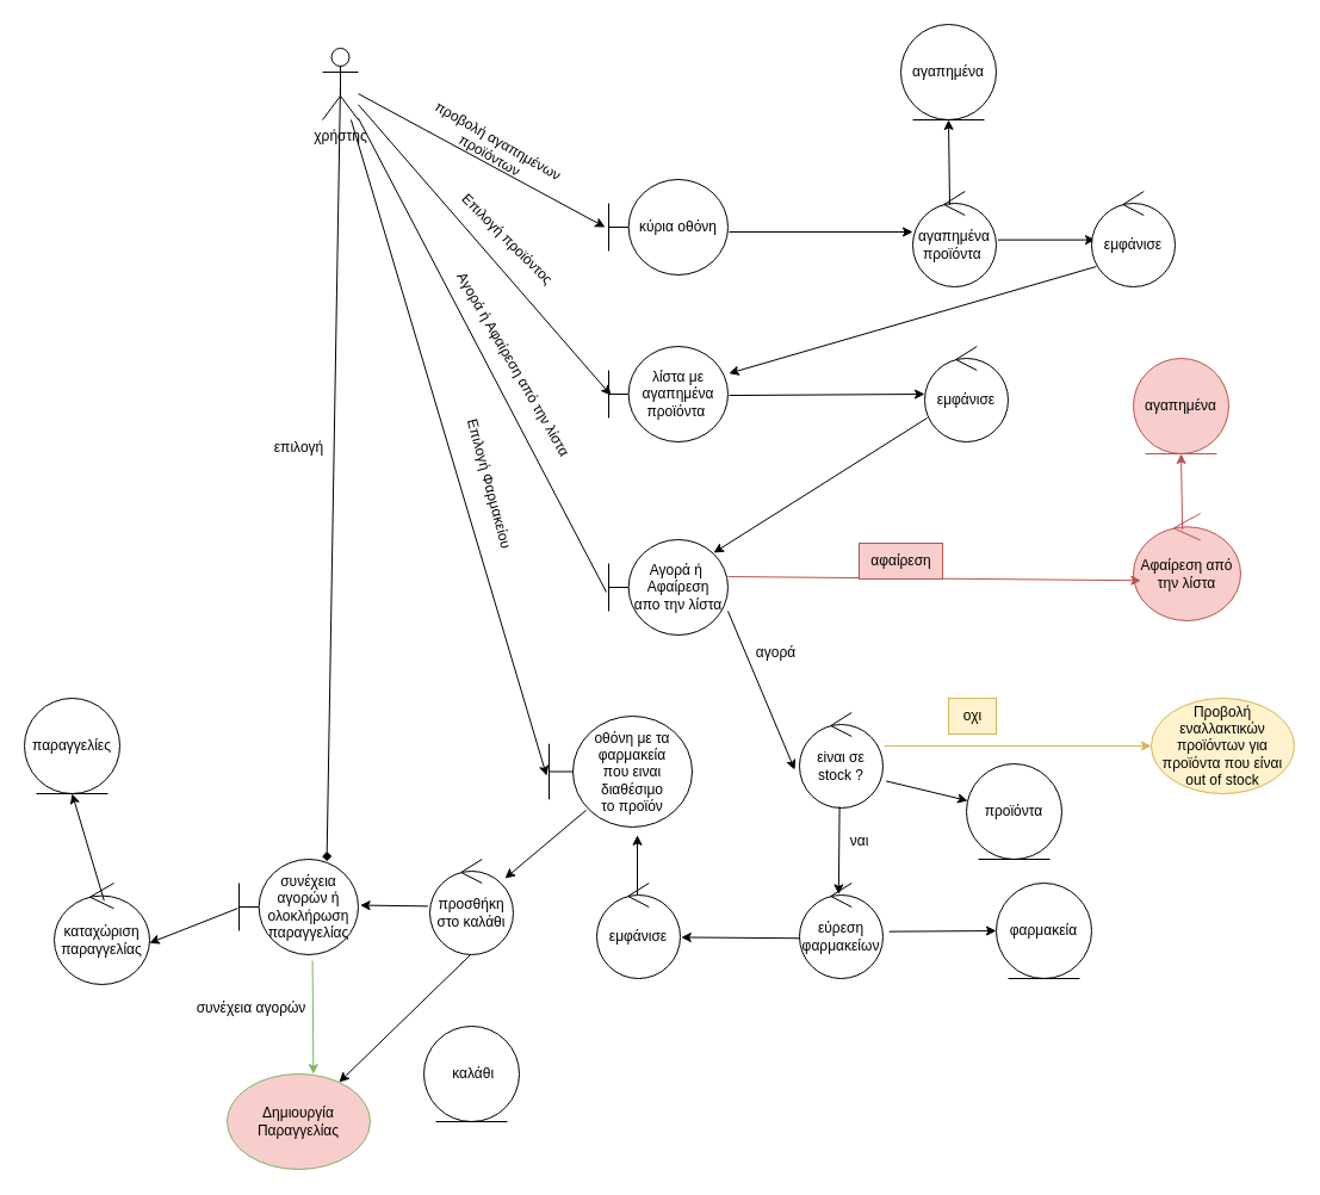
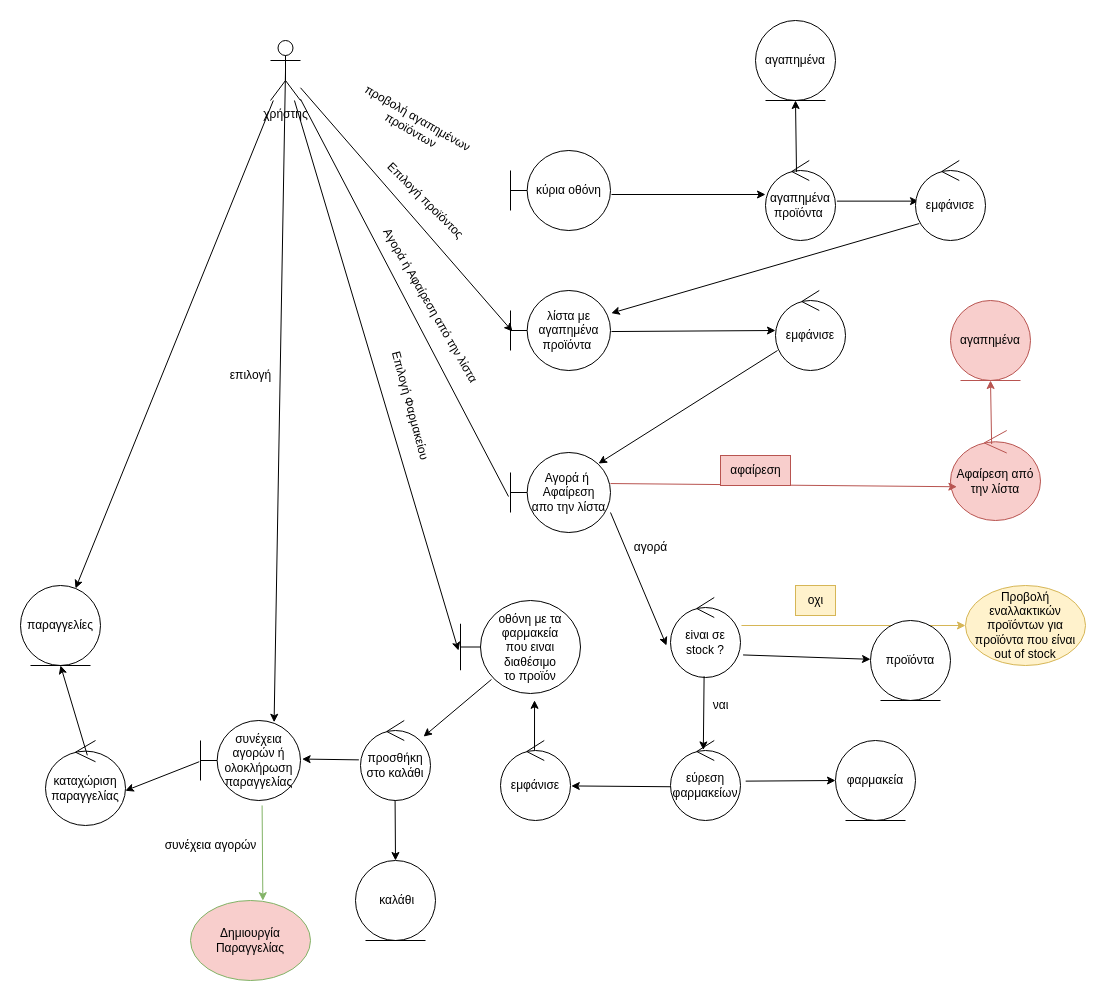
- <mxCell id="30" value="" style="endArrow=classic;html=1;rounded=0;entryX=-0.03;entryY=0.5;entryDx=0;entryDy=0;entryPerimeter=0;" parent="1" source="2" target="3" edge="1"><mxGeometry width="50" height="50" relative="1" as="geometry"><mxPoint x="960" y="140" as="sourcePoint" /><mxPoint x="1010" y="90" as="targetPoint" /></mxGeometry></mxCell>
+ <mxCell id="30" value="" style="endArrow=classic;html=1;rounded=0;" parent="1" source="2" target="52" edge="1"><mxGeometry width="50" height="50" relative="1" as="geometry"><mxPoint x="960" y="140" as="sourcePoint" /><mxPoint x="1010" y="90" as="targetPoint" /></mxGeometry></mxCell>
- <mxCell id="49" value="προϊόντα" style="ellipse;shape=umlEntity;whiteSpace=wrap;html=1;" parent="1" vertex="1"><mxGeometry x="810" y="640" width="80" height="80" as="geometry" /></mxCell>
+ <mxCell id="49" value="προϊόντα" style="ellipse;shape=umlEntity;whiteSpace=wrap;html=1;" parent="1" vertex="1"><mxGeometry x="870" y="620" width="80" height="80" as="geometry" /></mxCell>
- <mxCell id="39" value="" style="endArrow=diamond;html=1;rounded=0;exitX=0.5;exitY=0.5;exitDx=0;exitDy=0;exitPerimeter=0;entryX=0.736;entryY=0.022;entryDx=0;entryDy=0;entryPerimeter=0;" parent="1" source="2" target="37" edge="1"><mxGeometry width="50" height="50" relative="1" as="geometry"><mxPoint x="190" y="270" as="sourcePoint" /><mxPoint x="240" y="220" as="targetPoint" /></mxGeometry></mxCell>
+ <mxCell id="39" value="" style="endArrow=classic;html=1;rounded=0;exitX=0.5;exitY=0.5;exitDx=0;exitDy=0;exitPerimeter=0;entryX=0.736;entryY=0.022;entryDx=0;entryDy=0;entryPerimeter=0;" parent="1" source="2" target="37" edge="1"><mxGeometry width="50" height="50" relative="1" as="geometry"><mxPoint x="190" y="270" as="sourcePoint" /><mxPoint x="240" y="220" as="targetPoint" /></mxGeometry></mxCell>
- <mxCell id="45" value="" style="endArrow=classic;html=1;rounded=0;exitX=0.494;exitY=0.995;exitDx=0;exitDy=0;exitPerimeter=0;" parent="1" source="21" target="41" edge="1"><mxGeometry width="50" height="50" relative="1" as="geometry"><mxPoint x="370" y="870" as="sourcePoint" /><mxPoint x="420" y="820" as="targetPoint" /></mxGeometry></mxCell>
+ <mxCell id="45" value="" style="endArrow=classic;html=1;rounded=0;exitX=0.494;exitY=0.995;exitDx=0;exitDy=0;exitPerimeter=0;entryX=0.5;entryY=0;entryDx=0;entryDy=0;" parent="1" source="21" target="44" edge="1"><mxGeometry width="50" height="50" relative="1" as="geometry"><mxPoint x="370" y="870" as="sourcePoint" /><mxPoint x="420" y="820" as="targetPoint" /></mxGeometry></mxCell>
